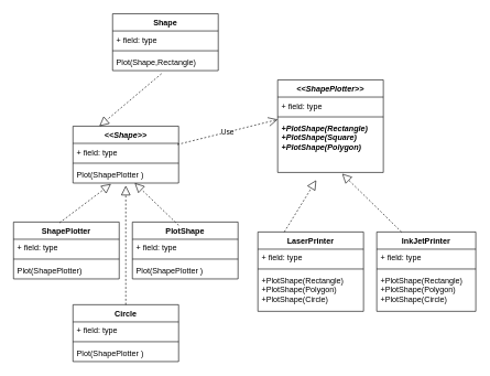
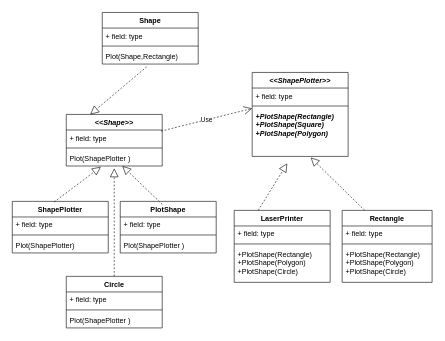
- <mxCell id="29" value="InkJetPrinter" style="swimlane;fontStyle=1;align=center;verticalAlign=top;childLayout=stackLayout;horizontal=1;startSize=26;horizontalStack=0;resizeParent=1;resizeParentMax=0;resizeLast=0;collapsible=1;marginBottom=0;" parent="1" vertex="1"><mxGeometry x="570" y="350" width="150" height="120" as="geometry" /></mxCell>
+ <mxCell id="29" value="Rectangle" style="swimlane;fontStyle=1;align=center;verticalAlign=top;childLayout=stackLayout;horizontal=1;startSize=26;horizontalStack=0;resizeParent=1;resizeParentMax=0;resizeLast=0;collapsible=1;marginBottom=0;" parent="1" vertex="1"><mxGeometry x="570" y="350" width="150" height="120" as="geometry" /></mxCell>
